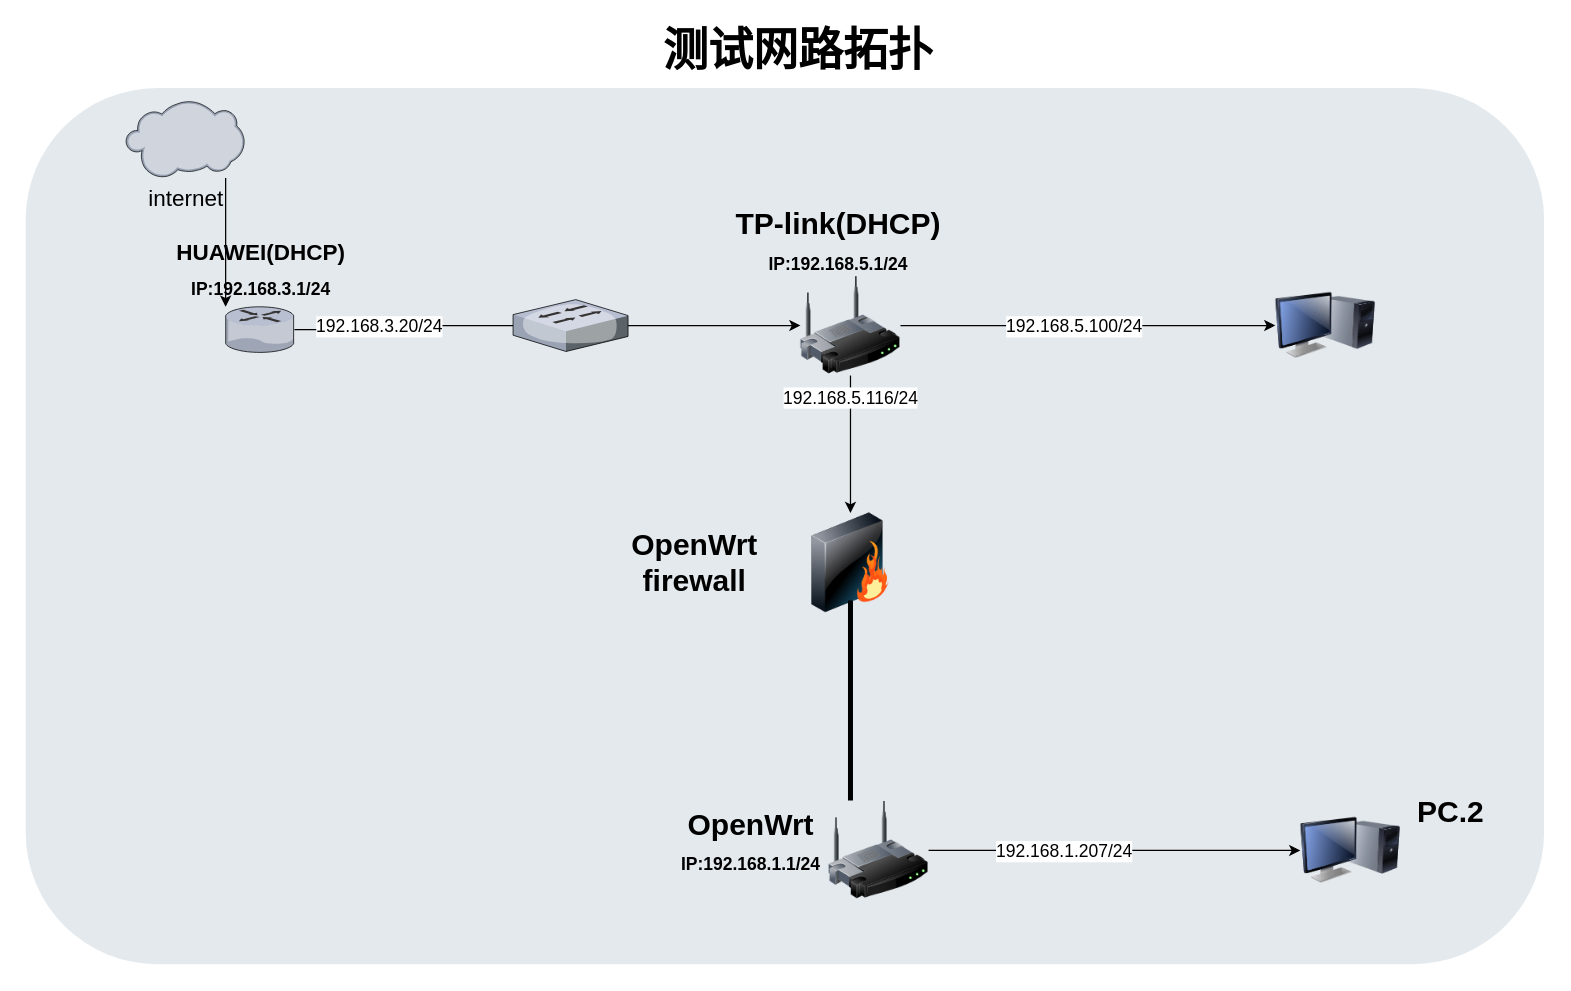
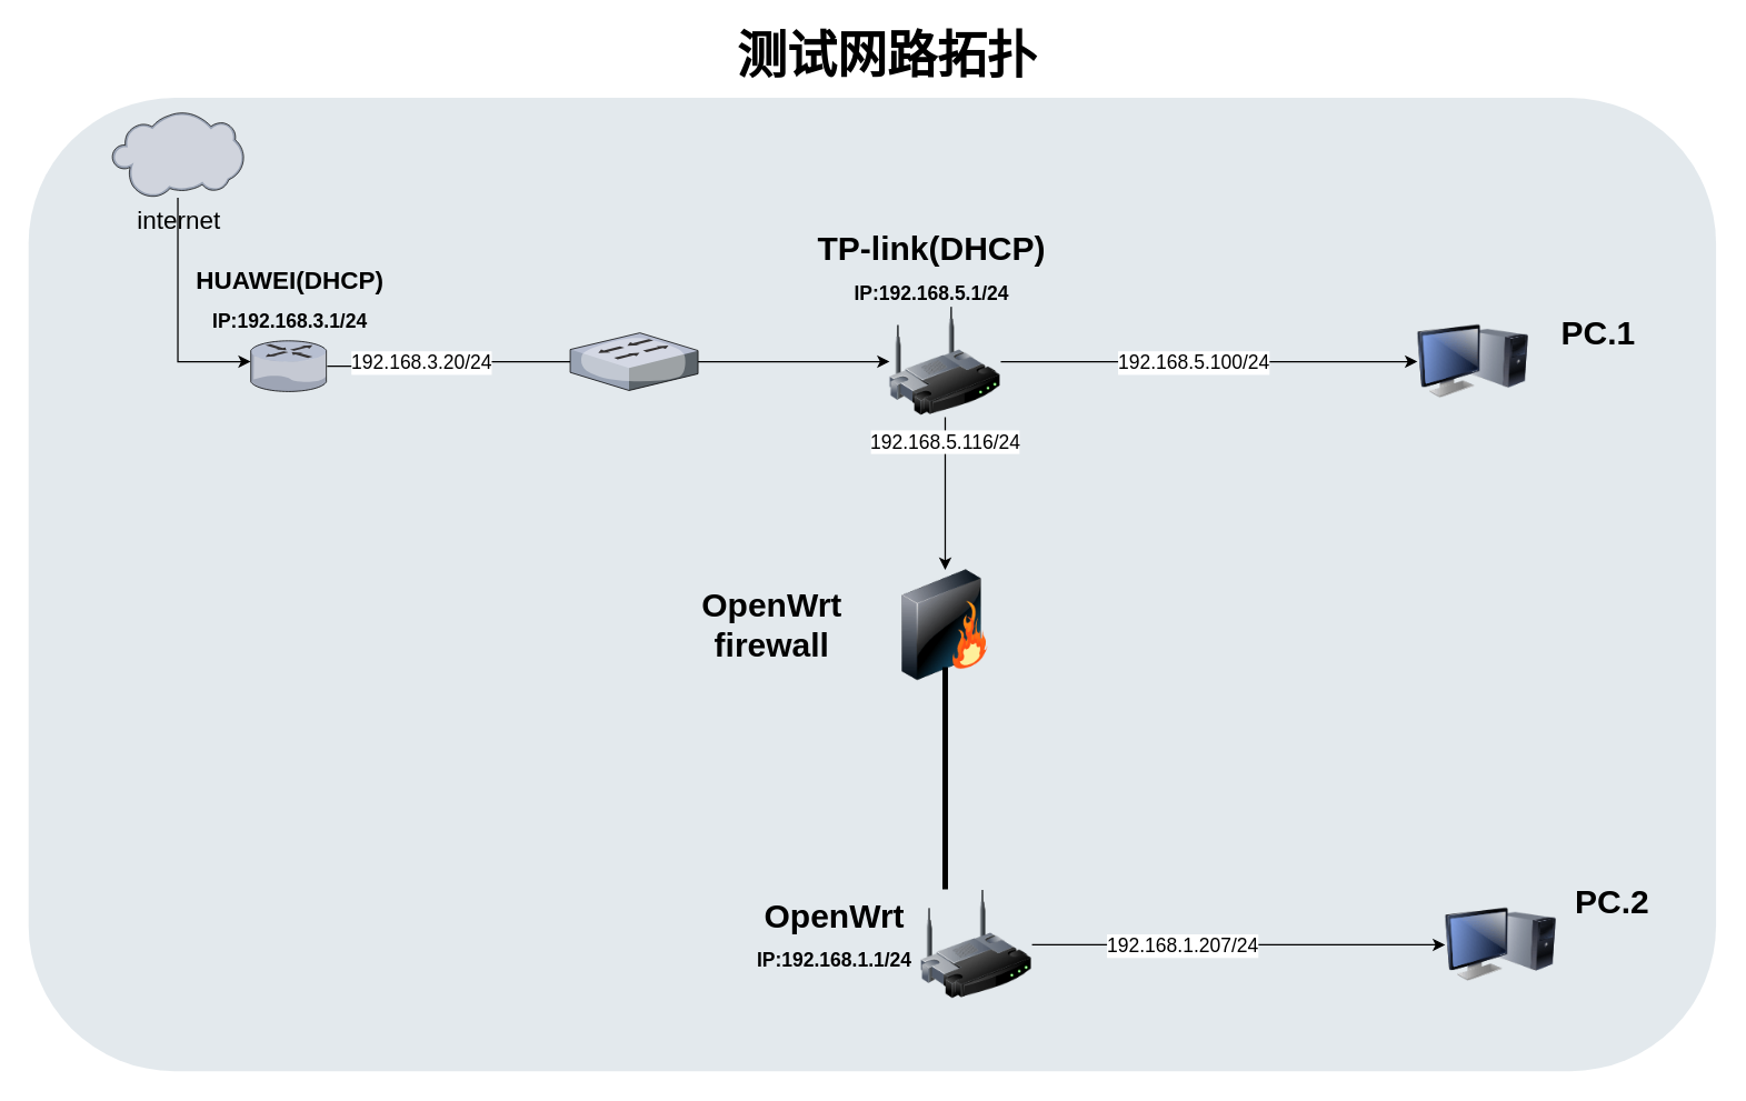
- <mxCell id="19" value="&lt;font style=&quot;font-size: 18px;&quot;&gt;internet&lt;/font&gt;" style="verticalLabelPosition=bottom;sketch=0;aspect=fixed;html=1;verticalAlign=top;strokeColor=none;align=center;outlineConnect=0;shape=mxgraph.citrix.cloud;" parent="1" vertex="1"><mxGeometry x="100" y="80" width="95" height="62" as="geometry" /></mxCell>
+ <mxCell id="19" value="&lt;font style=&quot;font-size: 18px;&quot;&gt;internet&lt;/font&gt;" style="verticalLabelPosition=bottom;sketch=0;aspect=fixed;html=1;verticalAlign=top;strokeColor=none;align=center;outlineConnect=0;shape=mxgraph.citrix.cloud;" parent="1" vertex="1"><mxGeometry x="80" y="80" width="95" height="62" as="geometry" /></mxCell>
+ <mxCell id="15" value="PC.1" style="text;strokeColor=none;fillColor=none;html=1;fontSize=24;fontStyle=1;verticalAlign=middle;align=center;" parent="1" vertex="1"><mxGeometry x="1100" y="220" width="100" height="40" as="geometry" /></mxCell>
